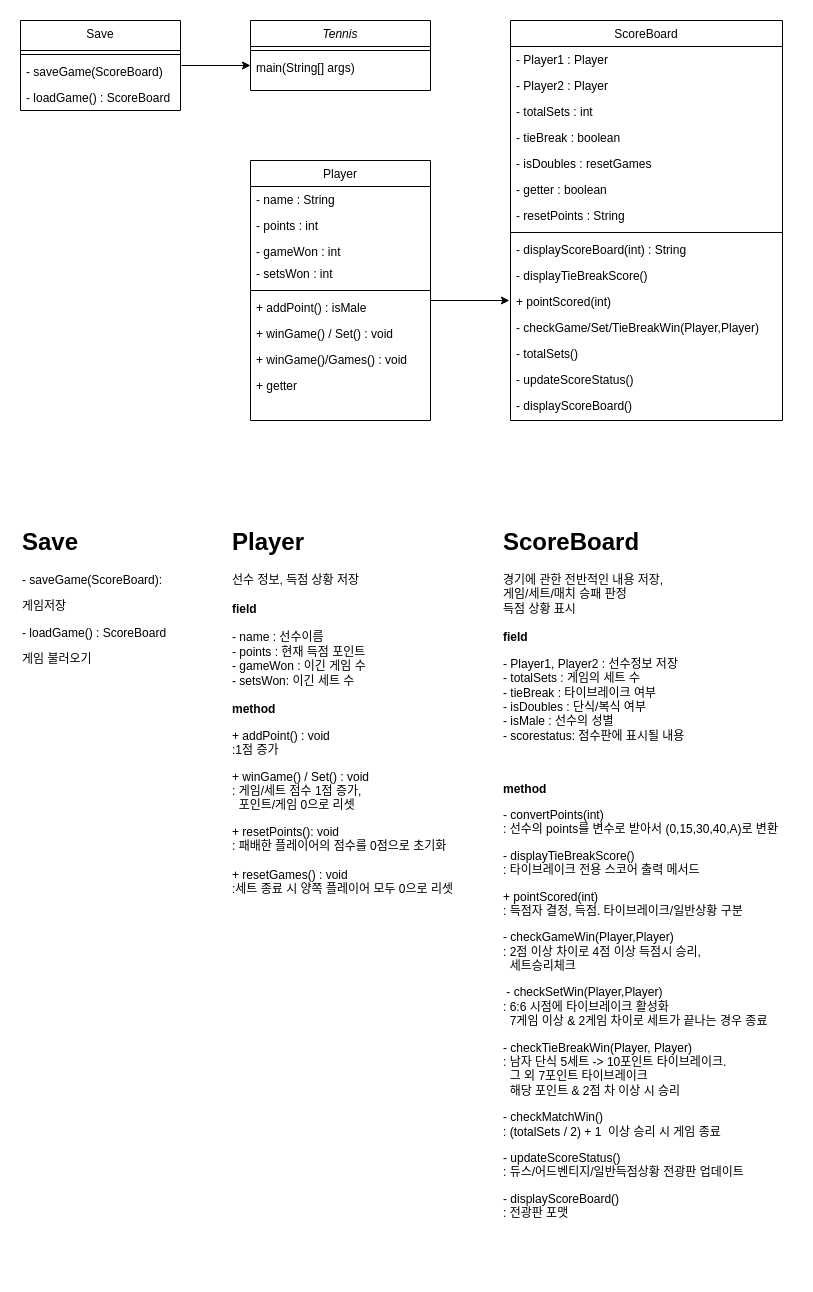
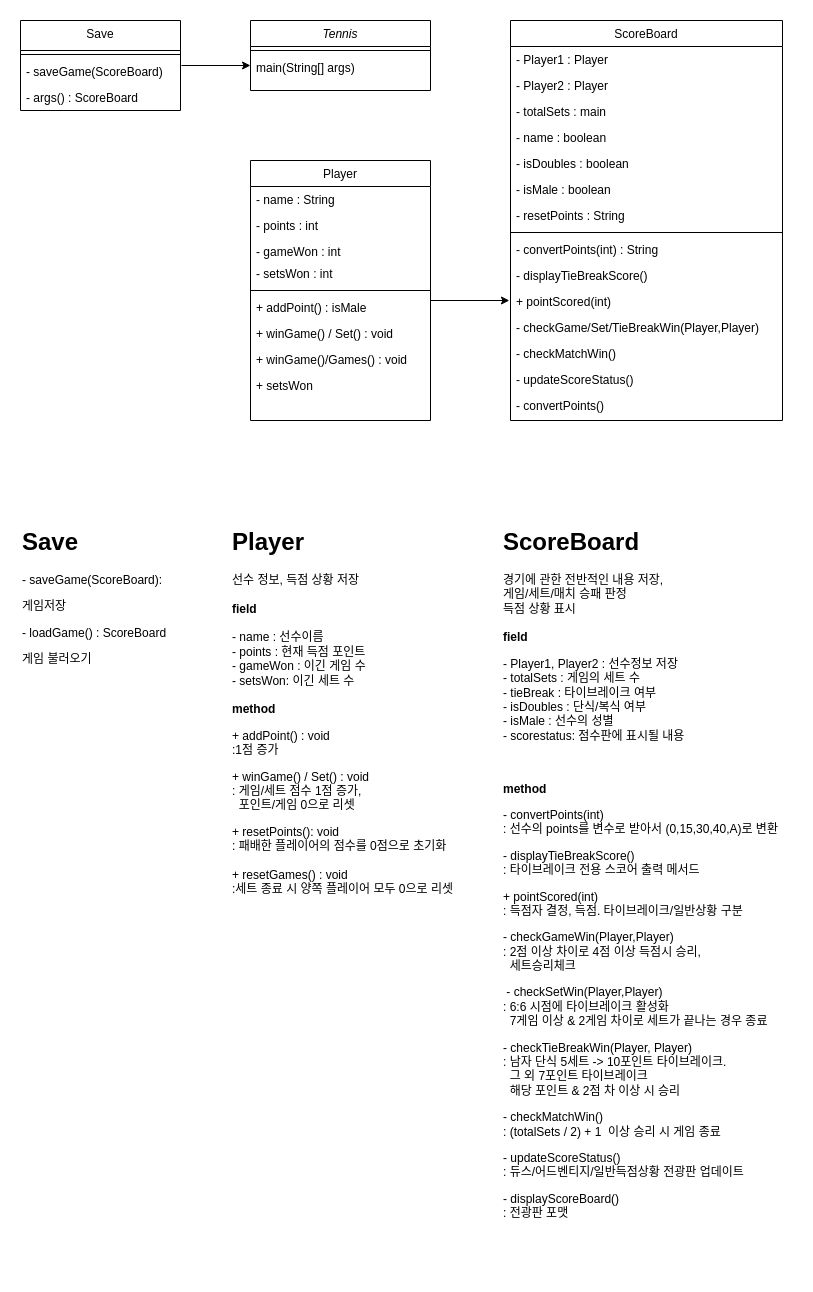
- <mxCell id="18" value="- loadGame() : ScoreBoard" style="text;align=left;verticalAlign=top;spacingLeft=4;spacingRight=4;overflow=hidden;rotatable=0;points=[[0,0.5],[1,0.5]];portConstraint=eastwest;" vertex="1" parent="15"><mxGeometry y="64" width="160" height="26" as="geometry" /></mxCell>
+ <mxCell id="18" value="- args() : ScoreBoard" style="text;align=left;verticalAlign=top;spacingLeft=4;spacingRight=4;overflow=hidden;rotatable=0;points=[[0,0.5],[1,0.5]];portConstraint=eastwest;" vertex="1" parent="15"><mxGeometry y="64" width="160" height="26" as="geometry" /></mxCell>
- <mxCell id="22" value="- totalSets : int&#10;" style="text;align=left;verticalAlign=top;spacingLeft=4;spacingRight=4;overflow=hidden;rotatable=0;points=[[0,0.5],[1,0.5]];portConstraint=eastwest;" vertex="1" parent="19"><mxGeometry y="78" width="272" height="26" as="geometry" /></mxCell>
+ <mxCell id="22" value="- totalSets : main&#10;" style="text;align=left;verticalAlign=top;spacingLeft=4;spacingRight=4;overflow=hidden;rotatable=0;points=[[0,0.5],[1,0.5]];portConstraint=eastwest;" vertex="1" parent="19"><mxGeometry y="78" width="272" height="26" as="geometry" /></mxCell>
- <mxCell id="23" value="- tieBreak : boolean" style="text;align=left;verticalAlign=top;spacingLeft=4;spacingRight=4;overflow=hidden;rotatable=0;points=[[0,0.5],[1,0.5]];portConstraint=eastwest;rounded=0;shadow=0;html=0;" vertex="1" parent="19"><mxGeometry y="104" width="272" height="26" as="geometry" /></mxCell>
+ <mxCell id="23" value="- name : boolean" style="text;align=left;verticalAlign=top;spacingLeft=4;spacingRight=4;overflow=hidden;rotatable=0;points=[[0,0.5],[1,0.5]];portConstraint=eastwest;rounded=0;shadow=0;html=0;" vertex="1" parent="19"><mxGeometry y="104" width="272" height="26" as="geometry" /></mxCell>
- <mxCell id="24" value="- isDoubles : resetGames" style="text;align=left;verticalAlign=top;spacingLeft=4;spacingRight=4;overflow=hidden;rotatable=0;points=[[0,0.5],[1,0.5]];portConstraint=eastwest;" parent="19" vertex="1"><mxGeometry y="130" width="272" height="26" as="geometry" /></mxCell>
+ <mxCell id="24" value="- isDoubles : boolean" style="text;align=left;verticalAlign=top;spacingLeft=4;spacingRight=4;overflow=hidden;rotatable=0;points=[[0,0.5],[1,0.5]];portConstraint=eastwest;" parent="19" vertex="1"><mxGeometry y="130" width="272" height="26" as="geometry" /></mxCell>
- <mxCell id="25" value="- getter : boolean" style="text;align=left;verticalAlign=top;spacingLeft=4;spacingRight=4;overflow=hidden;rotatable=0;points=[[0,0.5],[1,0.5]];portConstraint=eastwest;" vertex="1" parent="19"><mxGeometry y="156" width="272" height="26" as="geometry" /></mxCell>
+ <mxCell id="25" value="- isMale : boolean" style="text;align=left;verticalAlign=top;spacingLeft=4;spacingRight=4;overflow=hidden;rotatable=0;points=[[0,0.5],[1,0.5]];portConstraint=eastwest;" vertex="1" parent="19"><mxGeometry y="156" width="272" height="26" as="geometry" /></mxCell>
- <mxCell id="28" value="- displayScoreBoard(int) : String" style="text;align=left;verticalAlign=top;spacingLeft=4;spacingRight=4;overflow=hidden;rotatable=0;points=[[0,0.5],[1,0.5]];portConstraint=eastwest;" vertex="1" parent="19"><mxGeometry y="216" width="272" height="26" as="geometry" /></mxCell>
+ <mxCell id="28" value="- convertPoints(int) : String" style="text;align=left;verticalAlign=top;spacingLeft=4;spacingRight=4;overflow=hidden;rotatable=0;points=[[0,0.5],[1,0.5]];portConstraint=eastwest;" vertex="1" parent="19"><mxGeometry y="216" width="272" height="26" as="geometry" /></mxCell>
- <mxCell id="32" value="- totalSets()" style="text;align=left;verticalAlign=top;spacingLeft=4;spacingRight=4;overflow=hidden;rotatable=0;points=[[0,0.5],[1,0.5]];portConstraint=eastwest;" vertex="1" parent="19"><mxGeometry y="320" width="272" height="26" as="geometry" /></mxCell>
+ <mxCell id="32" value="- checkMatchWin()" style="text;align=left;verticalAlign=top;spacingLeft=4;spacingRight=4;overflow=hidden;rotatable=0;points=[[0,0.5],[1,0.5]];portConstraint=eastwest;" vertex="1" parent="19"><mxGeometry y="320" width="272" height="26" as="geometry" /></mxCell>
- <mxCell id="14" value="+ getter" style="text;align=left;verticalAlign=top;spacingLeft=4;spacingRight=4;overflow=hidden;rotatable=0;points=[[0,0.5],[1,0.5]];portConstraint=eastwest;rounded=0;shadow=0;html=0;" vertex="1" parent="5"><mxGeometry y="212" width="180" height="26" as="geometry" /></mxCell>
+ <mxCell id="14" value="+ setsWon" style="text;align=left;verticalAlign=top;spacingLeft=4;spacingRight=4;overflow=hidden;rotatable=0;points=[[0,0.5],[1,0.5]];portConstraint=eastwest;rounded=0;shadow=0;html=0;" vertex="1" parent="5"><mxGeometry y="212" width="180" height="26" as="geometry" /></mxCell>
- <mxCell id="34" value="- displayScoreBoard()" style="text;align=left;verticalAlign=top;spacingLeft=4;spacingRight=4;overflow=hidden;rotatable=0;points=[[0,0.5],[1,0.5]];portConstraint=eastwest;" vertex="1" parent="19"><mxGeometry y="372" width="272" height="26" as="geometry" /></mxCell>
+ <mxCell id="34" value="- convertPoints()" style="text;align=left;verticalAlign=top;spacingLeft=4;spacingRight=4;overflow=hidden;rotatable=0;points=[[0,0.5],[1,0.5]];portConstraint=eastwest;" vertex="1" parent="19"><mxGeometry y="372" width="272" height="26" as="geometry" /></mxCell>
